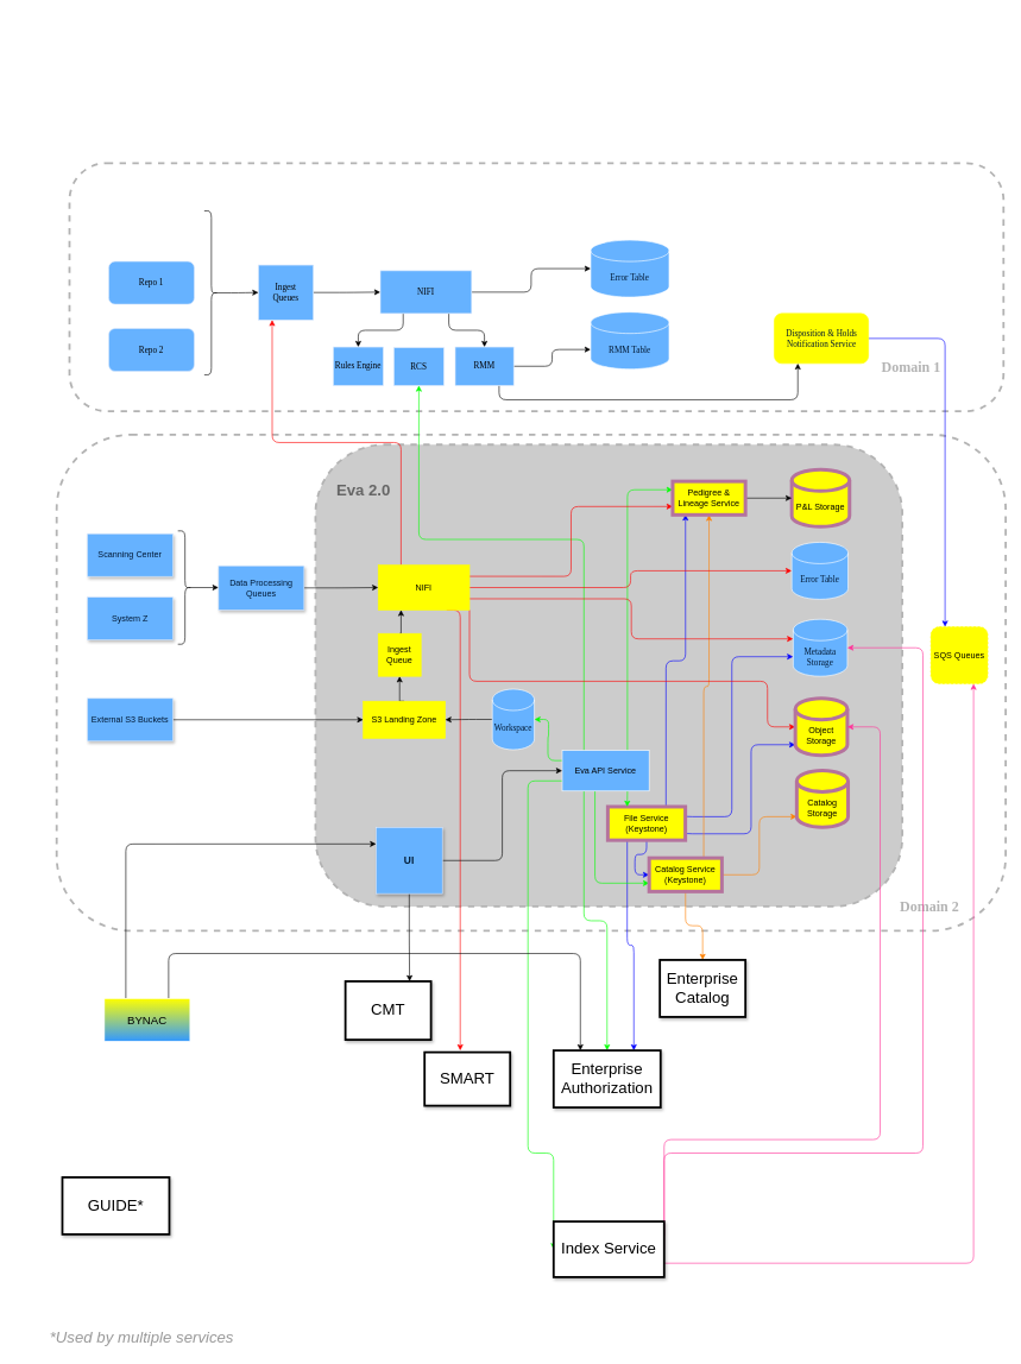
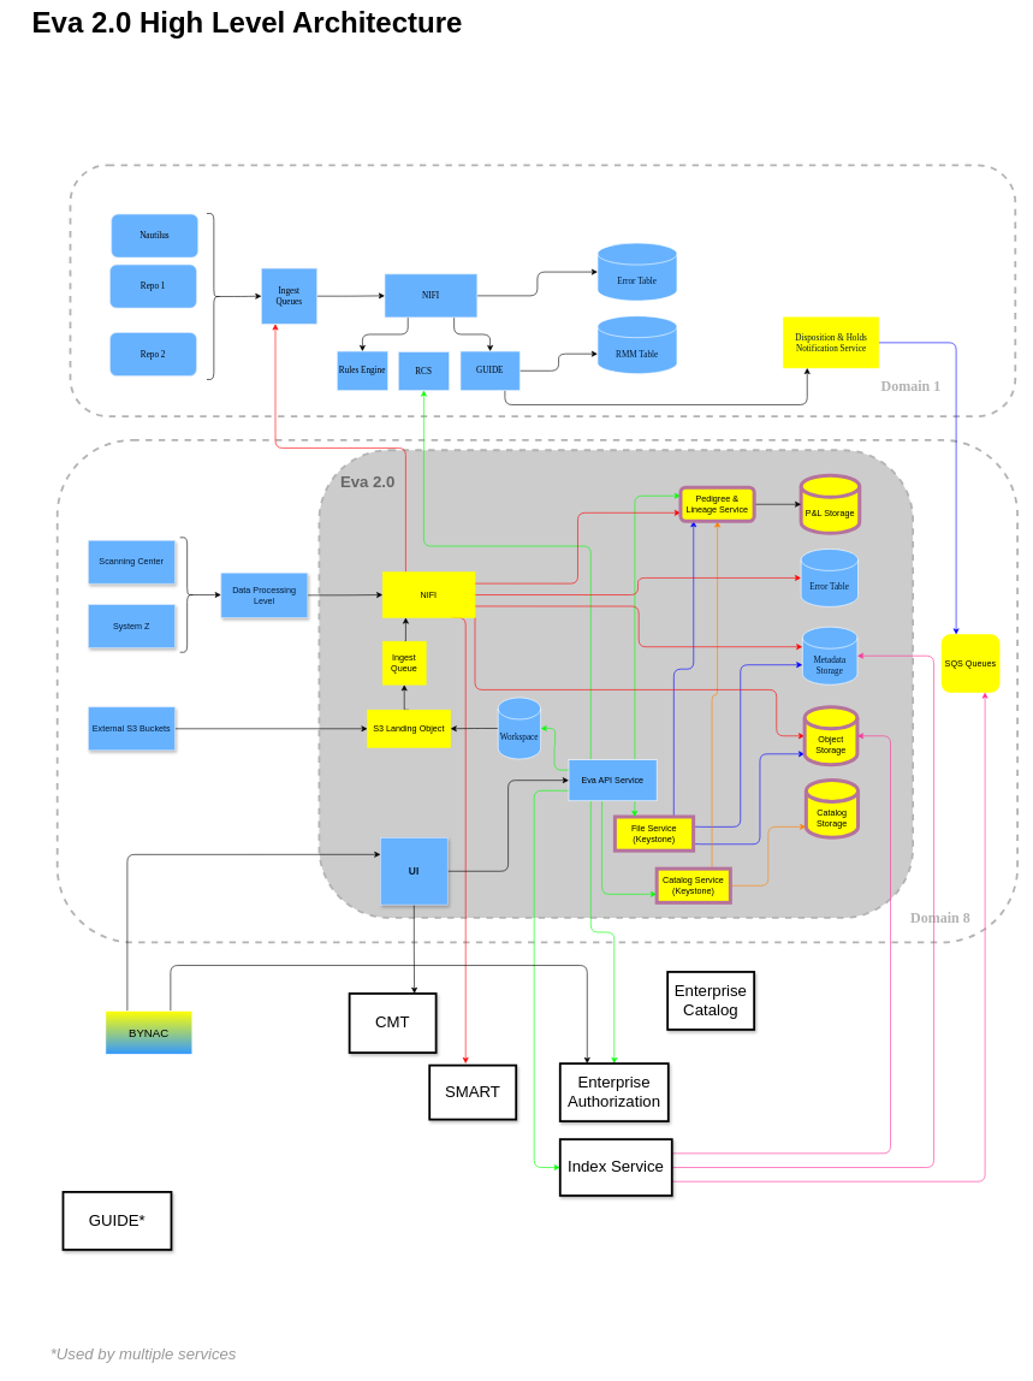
+ <mxCell id="84" value="Eva 2.0 High Level Architecture" style="text;html=1;strokeColor=none;fillColor=none;align=center;verticalAlign=middle;whiteSpace=wrap;rounded=0;fontSize=40;fontStyle=1" parent="1" vertex="1"><mxGeometry x="20" y="20" width="645" height="20" as="geometry" /></mxCell>
+ <mxCell id="5" value="Nautilus" style="rounded=1;whiteSpace=wrap;html=1;fontSize=12;fontStyle=0;fontFamily=Tahoma;strokeColor=#DAE8FC;fillColor=#66B2FF;" parent="1" vertex="1"><mxGeometry x="154" y="296" width="120" height="60" as="geometry" /></mxCell>
- <mxCell id="40" value="Disposition &amp;amp; Holds&lt;br&gt;Notification Service" style="whiteSpace=wrap;html=1;fontStyle=0;fontFamily=Tahoma;fillColor=#FFFF00;strokeColor=#FFFF00;fontColor=#001933;rounded=1;" parent="1" vertex="1"><mxGeometry x="1085.5" y="439" width="132" height="70" as="geometry" /></mxCell>
+ <mxCell id="40" value="Disposition &amp;amp; Holds&lt;br&gt;Notification Service" style="rounded=0;whiteSpace=wrap;html=1;fontStyle=0;fontFamily=Tahoma;fillColor=#FFFF00;strokeColor=#FFFF00;fontColor=#001933;" parent="1" vertex="1"><mxGeometry x="1085.5" y="439" width="132" height="70" as="geometry" /></mxCell>
- <mxCell id="37" value="RMM" style="rounded=0;whiteSpace=wrap;html=1;fontSize=12;fontStyle=0;fontFamily=Tahoma;strokeColor=#DAE8FC;fillColor=#66B2FF;" parent="1" vertex="1"><mxGeometry x="638" y="486" width="82" height="54" as="geometry" /></mxCell>
+ <mxCell id="37" value="GUIDE" style="rounded=0;whiteSpace=wrap;html=1;fontSize=12;fontStyle=0;fontFamily=Tahoma;strokeColor=#DAE8FC;fillColor=#66B2FF;" parent="1" vertex="1"><mxGeometry x="638" y="486" width="82" height="54" as="geometry" /></mxCell>
- <mxCell id="42" value="Domain 1" style="text;html=1;resizable=0;autosize=1;align=center;verticalAlign=middle;points=[];fillColor=none;strokeColor=none;rounded=0;fontFamily=Tahoma;fontSize=20;fontStyle=1;fontColor=#B3B3B3;" parent="1" vertex="1"><mxGeometry x="1224" y="500" width="106" height="28" as="geometry" /></mxCell>
+ <mxCell id="42" value="Domain 1" style="text;html=1;resizable=0;autosize=1;align=center;verticalAlign=middle;points=[];fillColor=none;strokeColor=none;rounded=0;fontFamily=Tahoma;fontSize=20;fontStyle=1;fontColor=#B3B3B3;" parent="1" vertex="1"><mxGeometry x="1209" y="520" width="106" height="28" as="geometry" /></mxCell>
- <mxCell id="73" value="Eva 2.0" style="text;html=1;resizable=0;autosize=1;align=center;verticalAlign=middle;points=[];fillColor=none;strokeColor=none;rounded=0;fontFamily=Helvetica;fontSize=22;fontStyle=1;fontColor=#666666;" parent="1" vertex="1"><mxGeometry x="466" y="672" width="86" height="30" as="geometry" /></mxCell>
+ <mxCell id="73" value="Eva 2.0" style="text;html=1;resizable=0;autosize=1;align=center;verticalAlign=middle;points=[];fillColor=none;strokeColor=none;rounded=0;fontFamily=Helvetica;fontSize=22;fontStyle=1;fontColor=#666666;" parent="1" vertex="1"><mxGeometry x="466" y="652" width="86" height="30" as="geometry" /></mxCell>
- <mxCell id="67" value="Pedigree &amp;amp; Lineage Service" style="rounded=0;whiteSpace=wrap;html=1;fillColor=#FFFF00;strokeColor=#B5739D;strokeWidth=5;" parent="1" vertex="1"><mxGeometry x="943" y="674.5" width="102" height="47" as="geometry" /></mxCell>
+ <mxCell id="67" value="Pedigree &amp;amp; Lineage Service" style="whiteSpace=wrap;html=1;fillColor=#FFFF00;strokeColor=#B5739D;strokeWidth=5;rounded=1;" parent="1" vertex="1"><mxGeometry x="943" y="674.5" width="102" height="47" as="geometry" /></mxCell>
- <mxCell id="47" value="Data Processing Queues" style="rounded=0;whiteSpace=wrap;html=1;fontStyle=0;strokeColor=#DAE8FC;fontFamily=Helvetica;fontColor=#001933;shadow=1;fillColor=#66B2FF;" parent="1" vertex="1"><mxGeometry x="306" y="793" width="120" height="62" as="geometry" /></mxCell>
+ <mxCell id="47" value="Data Processing Level" style="rounded=0;whiteSpace=wrap;html=1;fontStyle=0;strokeColor=#DAE8FC;fontFamily=Helvetica;fontColor=#001933;shadow=1;fillColor=#66B2FF;" parent="1" vertex="1"><mxGeometry x="306" y="793" width="120" height="62" as="geometry" /></mxCell>
- <mxCell id="68" value="SQS Queues" style="whiteSpace=wrap;html=1;aspect=fixed;strokeColor=#FFFF00;fontFamily=Helvetica;fontSize=12;fontColor=#000000;rounded=1;fillColor=#FFFF00;dashed=1;" parent="1" vertex="1"><mxGeometry x="1305" y="878.5" width="80" height="80" as="geometry" /></mxCell>
+ <mxCell id="68" value="SQS Queues" style="whiteSpace=wrap;html=1;aspect=fixed;strokeColor=#FFFF00;fontFamily=Helvetica;fontSize=12;fontColor=#000000;rounded=1;fillColor=#FFFF00;" parent="1" vertex="1"><mxGeometry x="1305" y="878.5" width="80" height="80" as="geometry" /></mxCell>
- <mxCell id="56" value="S3 Landing Zone" style="rounded=0;whiteSpace=wrap;html=1;strokeColor=#FFFF00;fontFamily=Helvetica;fontSize=12;fontColor=#000000;fillColor=#FFFF00;" parent="1" vertex="1"><mxGeometry x="509" y="983" width="115" height="52" as="geometry" /></mxCell>
+ <mxCell id="56" value="S3 Landing Object" style="rounded=0;whiteSpace=wrap;html=1;strokeColor=#FFFF00;fontFamily=Helvetica;fontSize=12;fontColor=#000000;fillColor=#FFFF00;" parent="1" vertex="1"><mxGeometry x="509" y="983" width="115" height="52" as="geometry" /></mxCell>
- <mxCell id="19" style="edgeStyle=orthogonalEdgeStyle;rounded=1;orthogonalLoop=1;jettySize=auto;html=1;exitX=0.5;exitY=1;exitDx=0;exitDy=0;entryX=0;entryY=0.5;entryDx=0;entryDy=0;strokeColor=#0000FF;" parent="1" source="20" target="32" edge="1"><mxGeometry relative="1" as="geometry" /></mxCell>
- <mxCell id="72" value="Domain 2" style="text;html=1;resizable=0;autosize=1;align=center;verticalAlign=middle;points=[];fillColor=none;strokeColor=none;rounded=0;fontFamily=Tahoma;fontSize=20;fontStyle=1;fontColor=#B3B3B3;" parent="1" vertex="1"><mxGeometry x="1250" y="1256" width="106" height="28" as="geometry" /></mxCell>
+ <mxCell id="72" value="Domain 8" style="text;html=1;resizable=0;autosize=1;align=center;verticalAlign=middle;points=[];fillColor=none;strokeColor=none;rounded=0;fontFamily=Tahoma;fontSize=20;fontStyle=1;fontColor=#B3B3B3;" parent="1" vertex="1"><mxGeometry x="1250" y="1256" width="106" height="28" as="geometry" /></mxCell>
- <mxCell id="29" style="edgeStyle=orthogonalEdgeStyle;rounded=1;orthogonalLoop=1;jettySize=auto;html=1;exitX=0.5;exitY=1;exitDx=0;exitDy=0;entryX=0.5;entryY=0;entryDx=0;entryDy=0;strokeColor=#FF8000;" parent="1" source="32" target="75" edge="1"><mxGeometry relative="1" as="geometry" /></mxCell>
- <mxCell id="16" style="edgeStyle=orthogonalEdgeStyle;rounded=1;orthogonalLoop=1;jettySize=auto;html=1;exitX=0.25;exitY=1;exitDx=0;exitDy=0;entryX=0.75;entryY=0;entryDx=0;entryDy=0;strokeColor=#0000FF;" parent="1" source="20" target="80" edge="1"><mxGeometry relative="1" as="geometry" /></mxCell>
- <mxCell id="79" value="Index Service" style="rounded=0;whiteSpace=wrap;html=1;shadow=1;strokeWidth=3;fontFamily=Helvetica;fontSize=22;" parent="1" vertex="1"><mxGeometry x="776" y="1713" width="155" height="78" as="geometry" /></mxCell>
+ <mxCell id="79" value="Index Service" style="rounded=0;whiteSpace=wrap;html=1;shadow=1;strokeWidth=3;fontFamily=Helvetica;fontSize=22;" parent="1" vertex="1"><mxGeometry x="776" y="1578" width="155" height="78" as="geometry" /></mxCell>
